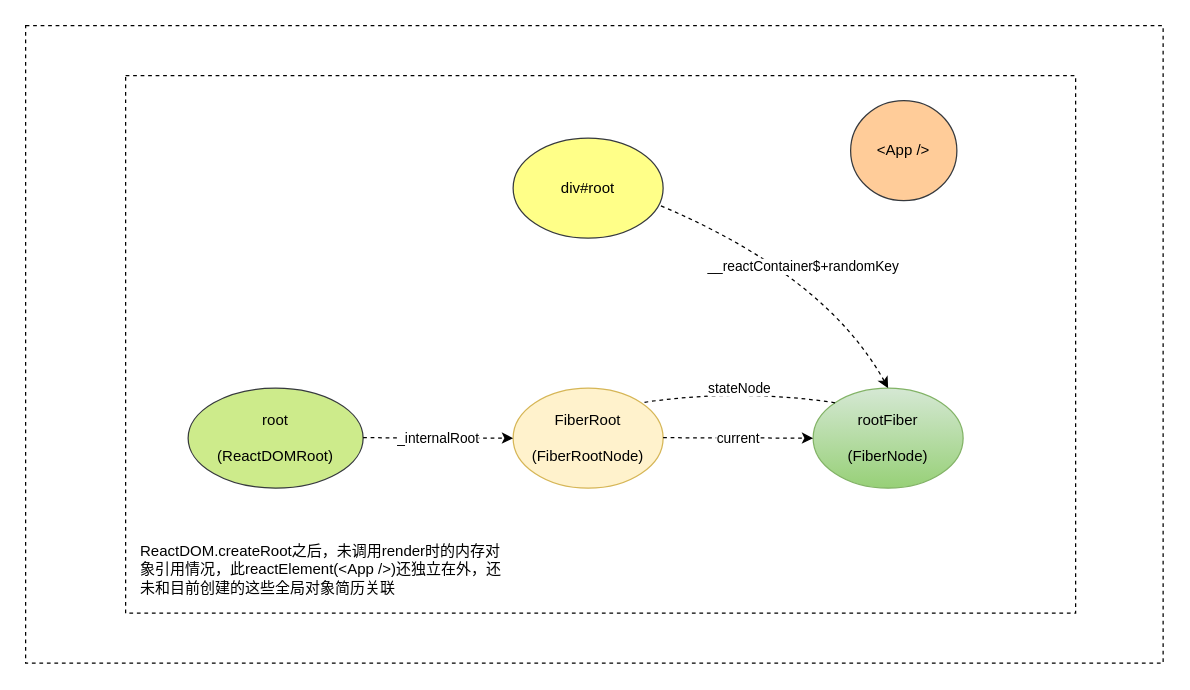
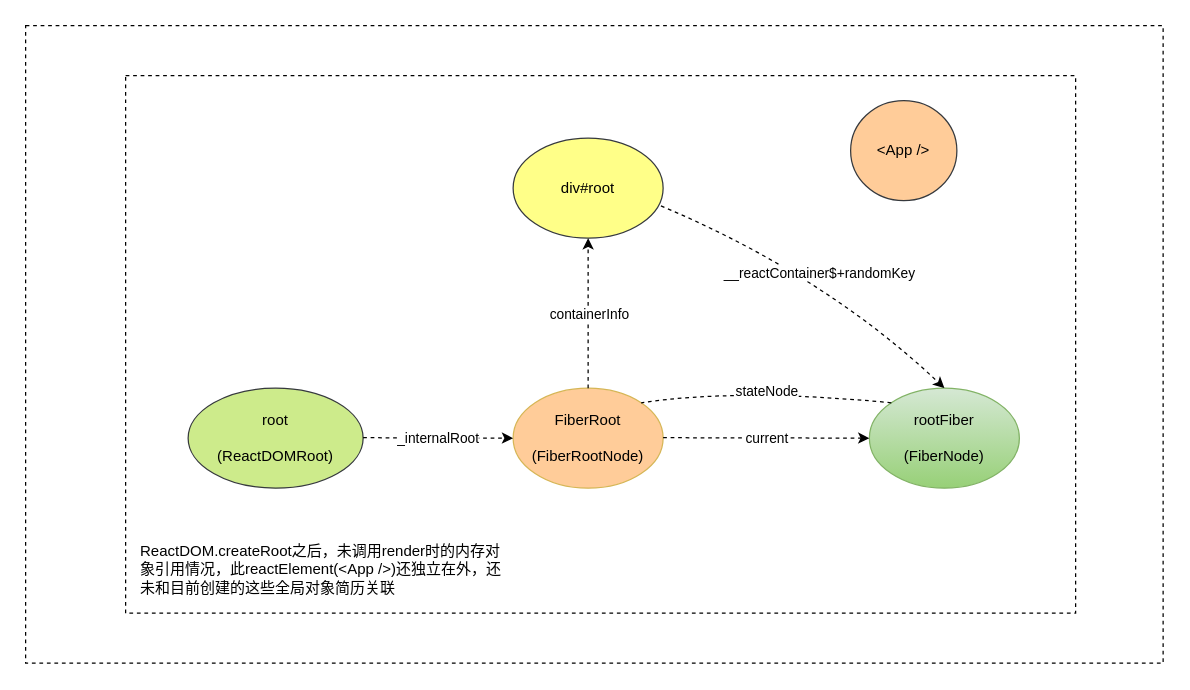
+ <mxCell id="14" value="" style="endArrow=classic;html=1;entryX=0.5;entryY=1;entryDx=0;entryDy=0;curved=1;dashed=1;" edge="1" parent="1" source="5" target="4"><mxGeometry relative="1" as="geometry"><mxPoint x="340" y="300" as="sourcePoint" /><mxPoint x="440" y="300" as="targetPoint" /></mxGeometry></mxCell>
+ <mxCell id="15" value="containerInfo" style="edgeLabel;resizable=0;html=1;align=center;verticalAlign=middle;" connectable="0" vertex="1" parent="14"><mxGeometry relative="1" as="geometry" /></mxCell>
- <mxCell id="5" value="FiberRoot&lt;br&gt;&lt;br&gt;(FiberRootNode)" style="ellipse;whiteSpace=wrap;html=1;fillColor=#fff2cc;strokeColor=#d6b656;" vertex="1" parent="1"><mxGeometry x="410" y="310" width="120" height="80" as="geometry" /></mxCell>
+ <mxCell id="5" value="FiberRoot&lt;br&gt;&lt;br&gt;(FiberRootNode)" style="ellipse;whiteSpace=wrap;html=1;fillColor=#ffcc99;strokeColor=#d6b656;" vertex="1" parent="1"><mxGeometry x="410" y="310" width="120" height="80" as="geometry" /></mxCell>
- <mxCell id="7" value="rootFiber&lt;br&gt;&lt;br&gt;(FiberNode)" style="ellipse;whiteSpace=wrap;html=1;fillColor=#d5e8d4;strokeColor=#82b366;gradientColor=#97d077;" vertex="1" parent="1"><mxGeometry x="650" y="310" width="120" height="80" as="geometry" /></mxCell>
+ <mxCell id="7" value="rootFiber&lt;br&gt;&lt;br&gt;(FiberNode)" style="ellipse;whiteSpace=wrap;html=1;fillColor=#d5e8d4;strokeColor=#82b366;gradientColor=#97d077;" vertex="1" parent="1"><mxGeometry x="695" y="310" width="120" height="80" as="geometry" /></mxCell>
